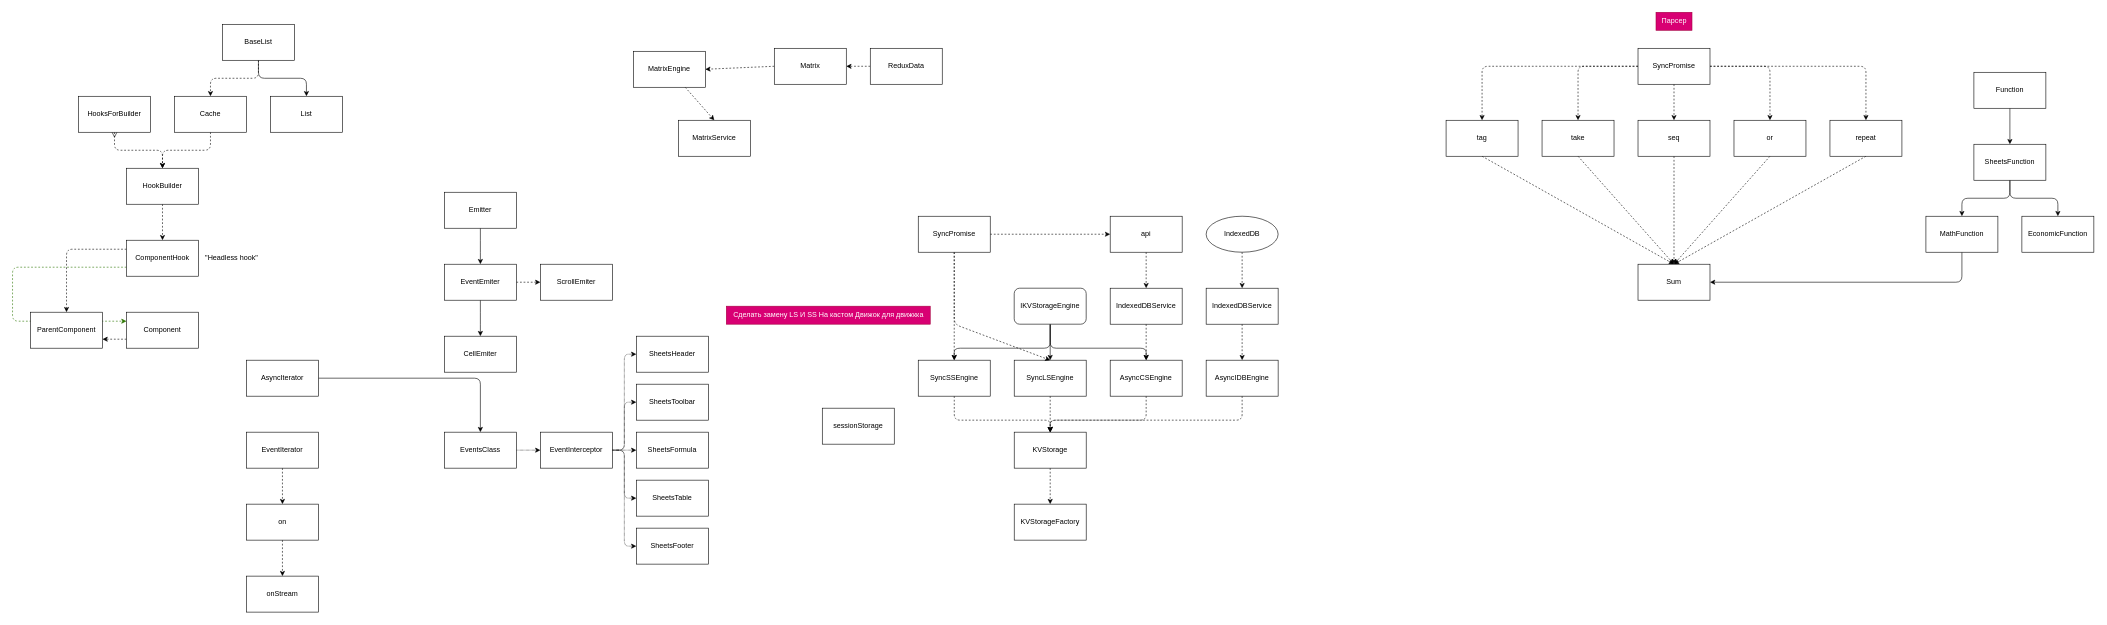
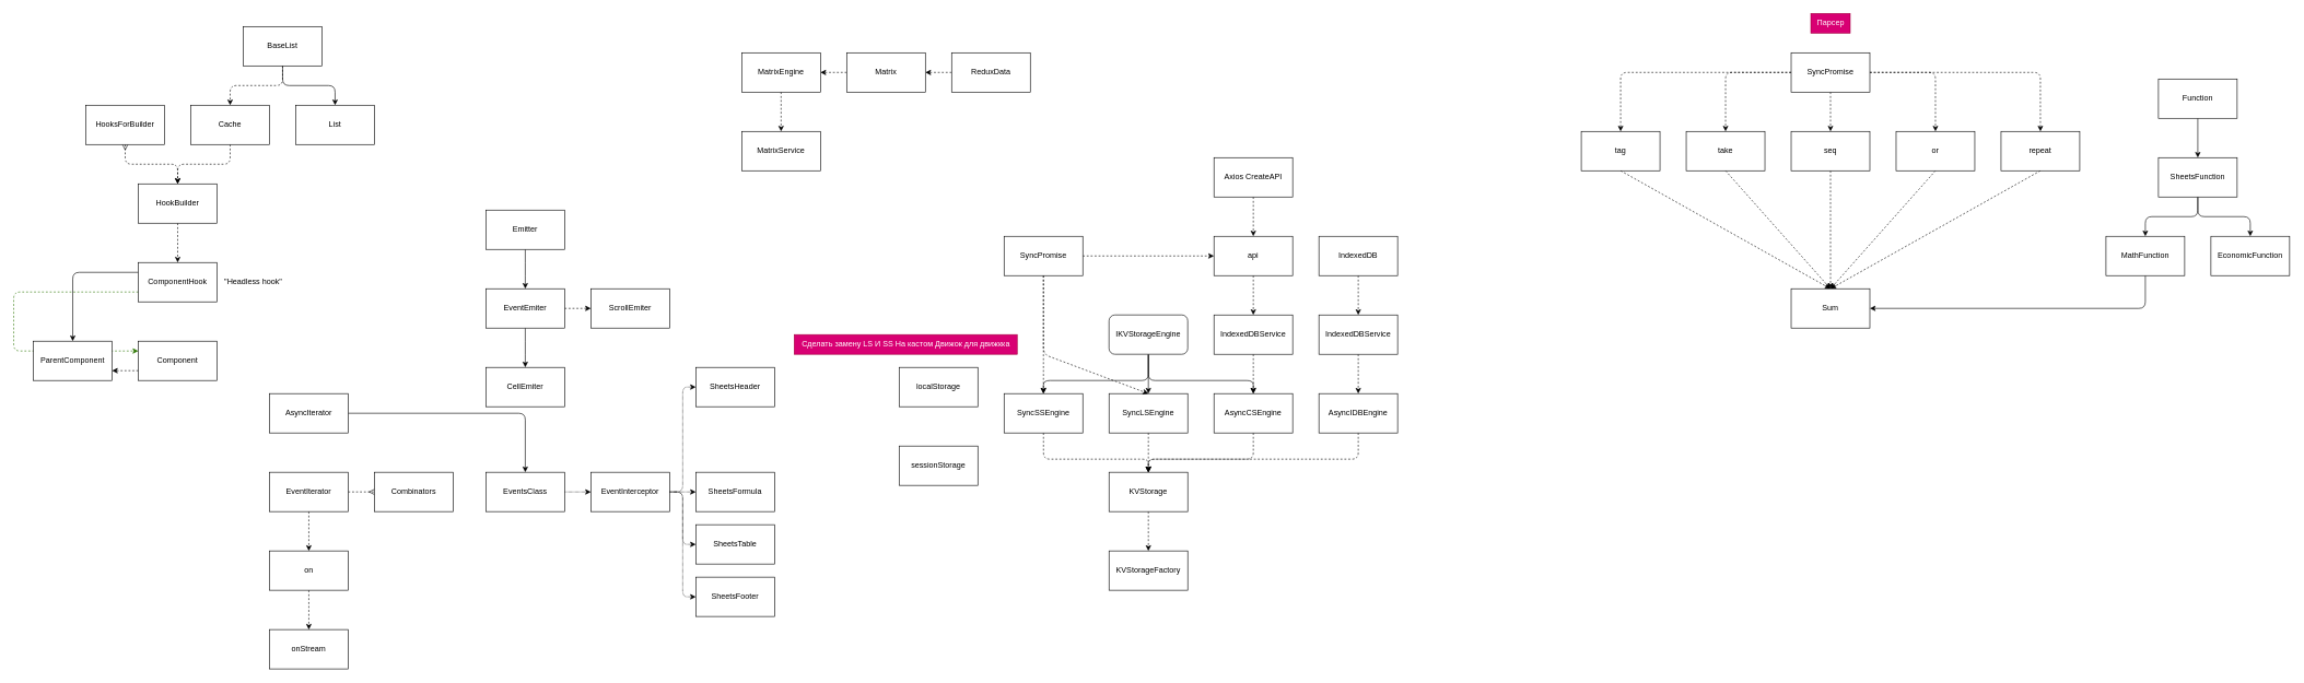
- <mxCell id="5" value="MatrixEngine" style="rounded=0;whiteSpace=wrap;html=1;" parent="1" vertex="1"><mxGeometry x="1055" y="85" width="120" height="60" as="geometry" /></mxCell>
+ <mxCell id="5" value="MatrixEngine" style="rounded=0;whiteSpace=wrap;html=1;" parent="1" vertex="1"><mxGeometry x="1130" y="80" width="120" height="60" as="geometry" /></mxCell>
+ <mxCell id="83" value="Axios CreateAPI" style="rounded=0;whiteSpace=wrap;html=1;" parent="1" vertex="1"><mxGeometry x="1850" y="240" width="120" height="60" as="geometry" /></mxCell>
+ <mxCell id="82" style="edgeStyle=orthogonalEdgeStyle;html=1;entryX=0.5;entryY=0;entryDx=0;entryDy=0;strokeWidth=1;startArrow=none;startFill=0;endArrow=classic;endFill=1;elbow=vertical;dashed=1;" parent="1" source="83" target="81" edge="1"><mxGeometry relative="1" as="geometry" /></mxCell>
- <mxCell id="71" value="IndexedDB" style="ellipse;whiteSpace=wrap;html=1;" parent="1" vertex="1"><mxGeometry x="2010" y="360" width="120" height="60" as="geometry" /></mxCell>
+ <mxCell id="71" value="IndexedDB" style="rounded=0;whiteSpace=wrap;html=1;" parent="1" vertex="1"><mxGeometry x="2010" y="360" width="120" height="60" as="geometry" /></mxCell>
- <mxCell id="26" style="edgeStyle=orthogonalEdgeStyle;html=1;entryX=0.5;entryY=0;entryDx=0;entryDy=0;dashed=1;strokeWidth=1;startArrow=none;startFill=0;endArrow=classic;endFill=1;elbow=vertical;exitX=0;exitY=0.25;exitDx=0;exitDy=0;" parent="1" source="28" target="29" edge="1"><mxGeometry relative="1" as="geometry"><Array as="points"><mxPoint x="110" y="415" /></Array></mxGeometry></mxCell>
+ <mxCell id="26" style="edgeStyle=orthogonalEdgeStyle;html=1;entryX=0.5;entryY=0;entryDx=0;entryDy=0;dashed=0;strokeWidth=1;startArrow=none;startFill=0;endArrow=classic;endFill=1;elbow=vertical;exitX=0;exitY=0.25;exitDx=0;exitDy=0;" parent="1" source="28" target="29" edge="1"><mxGeometry relative="1" as="geometry"><Array as="points"><mxPoint x="110" y="415" /></Array></mxGeometry></mxCell>
+ <mxCell id="84" value="localStorage" style="rounded=0;whiteSpace=wrap;html=1;" parent="1" vertex="1"><mxGeometry x="1370" y="560" width="120" height="60" as="geometry" /></mxCell>
- <mxCell id="43" style="edgeStyle=orthogonalEdgeStyle;html=1;entryX=0;entryY=0.5;entryDx=0;entryDy=0;dashed=1;dashPattern=1 1;strokeWidth=1;startArrow=none;startFill=0;endArrow=classic;endFill=1;elbow=vertical;" parent="1" source="47" target="49" edge="1"><mxGeometry relative="1" as="geometry" /></mxCell>
- <mxCell id="49" value="SheetsToolbar" style="rounded=0;whiteSpace=wrap;html=1;" parent="1" vertex="1"><mxGeometry x="1060" y="640" width="120" height="60" as="geometry" /></mxCell>
+ <mxCell id="36" style="edgeStyle=orthogonalEdgeStyle;html=1;entryX=0;entryY=0.5;entryDx=0;entryDy=0;dashed=1;strokeWidth=1;startArrow=none;startFill=0;endArrow=ERmany;endFill=0;elbow=vertical;" parent="1" source="37" target="41" edge="1"><mxGeometry relative="1" as="geometry" /></mxCell>
+ <mxCell id="41" value="Combinators" style="rounded=0;whiteSpace=wrap;html=1;" parent="1" vertex="1"><mxGeometry x="570" y="720" width="120" height="60" as="geometry" /></mxCell>
